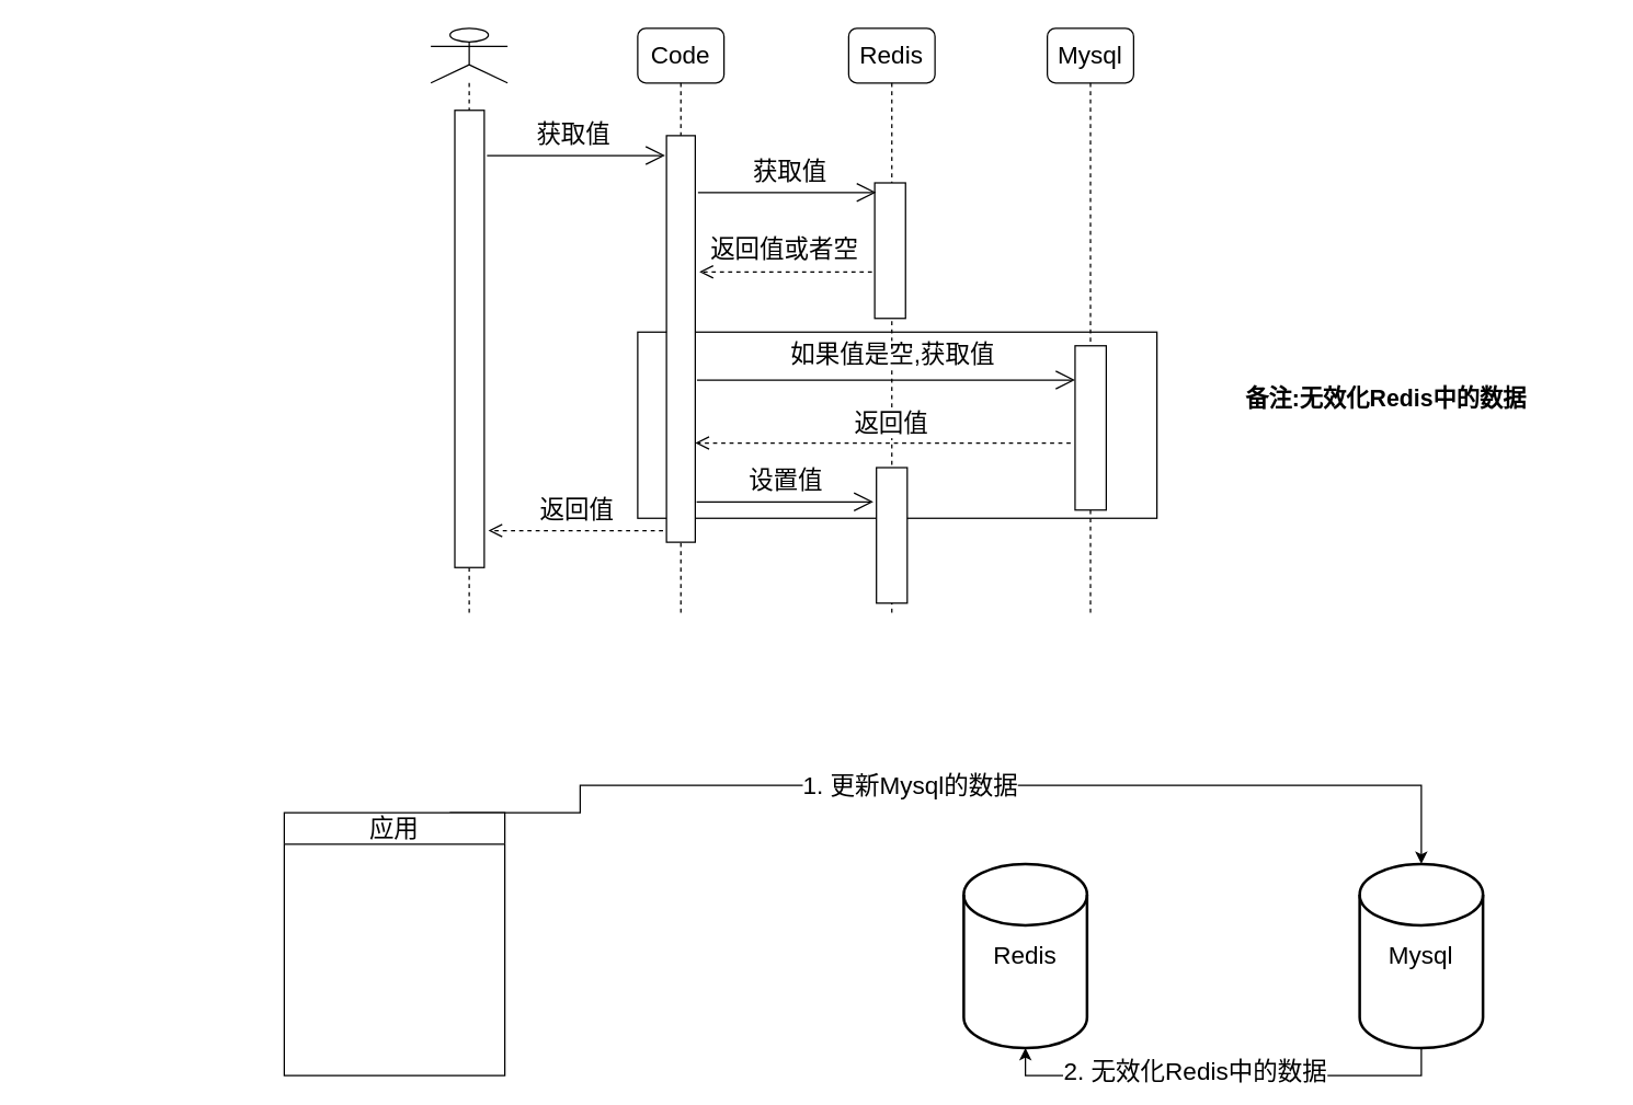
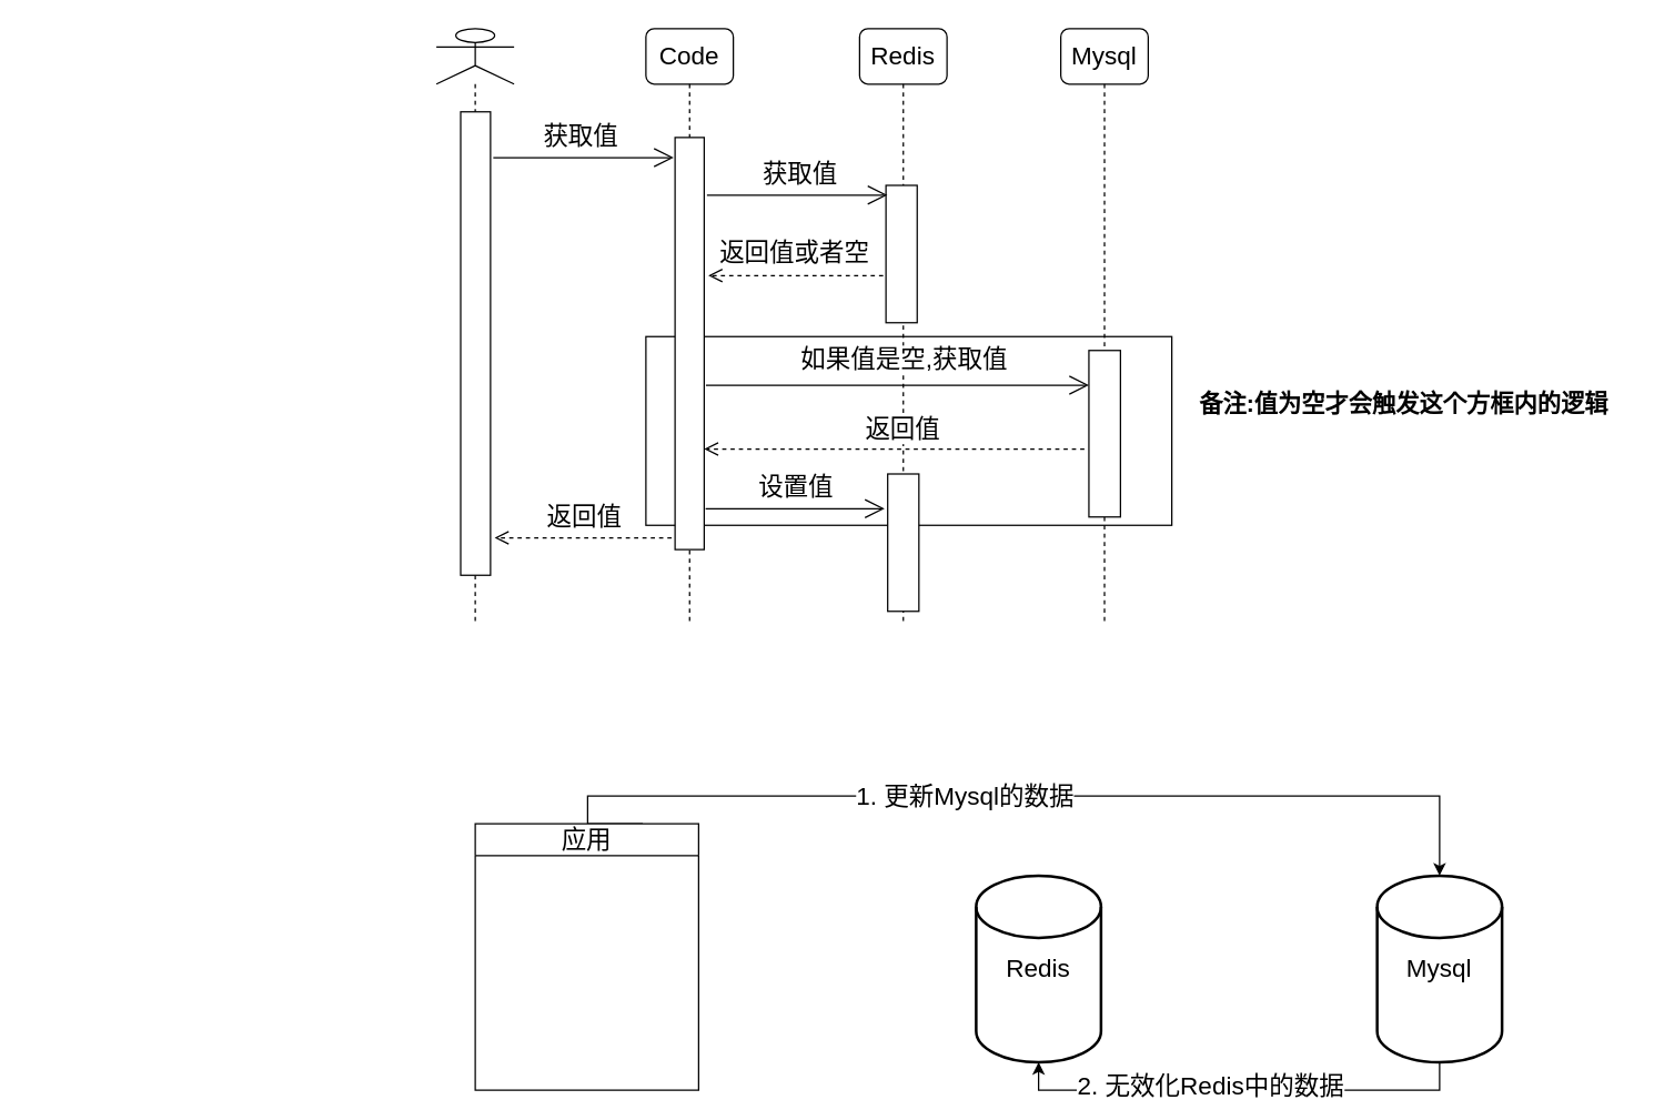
- <mxCell id="26" value="备注:无效化Redis中的数据" style="text;html=1;strokeColor=none;fillColor=none;align=center;verticalAlign=middle;whiteSpace=wrap;rounded=0;fontStyle=1;fontSize=17;" parent="1" vertex="1"><mxGeometry x="853" y="248" width="317" height="88" as="geometry" /></mxCell>
+ <mxCell id="26" value="备注:值为空才会触发这个方框内的逻辑" style="text;html=1;strokeColor=none;fillColor=none;align=center;verticalAlign=middle;whiteSpace=wrap;rounded=0;fontStyle=1;fontSize=17;" parent="1" vertex="1"><mxGeometry x="853" y="248" width="317" height="88" as="geometry" /></mxCell>
- <mxCell id="29" value="应用" style="swimlane;whiteSpace=wrap;html=1;fontSize=18;fontStyle=0" vertex="1" parent="1"><mxGeometry x="207" y="593" width="161" height="192" as="geometry" /></mxCell>
+ <mxCell id="29" value="应用" style="swimlane;whiteSpace=wrap;html=1;fontSize=18;fontStyle=0" vertex="1" parent="1"><mxGeometry x="342" y="593" width="161" height="192" as="geometry" /></mxCell>
